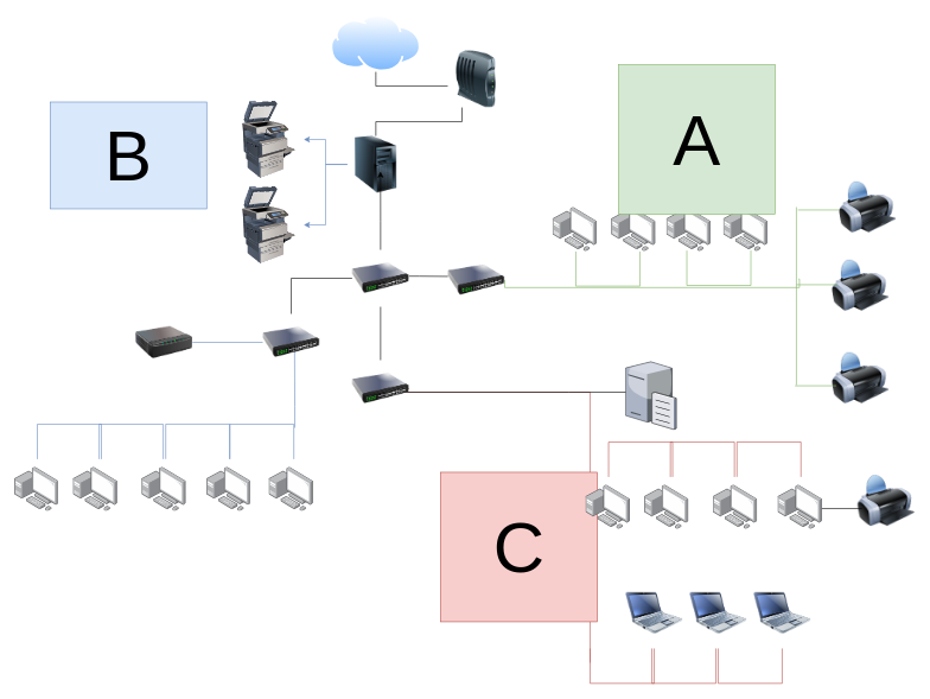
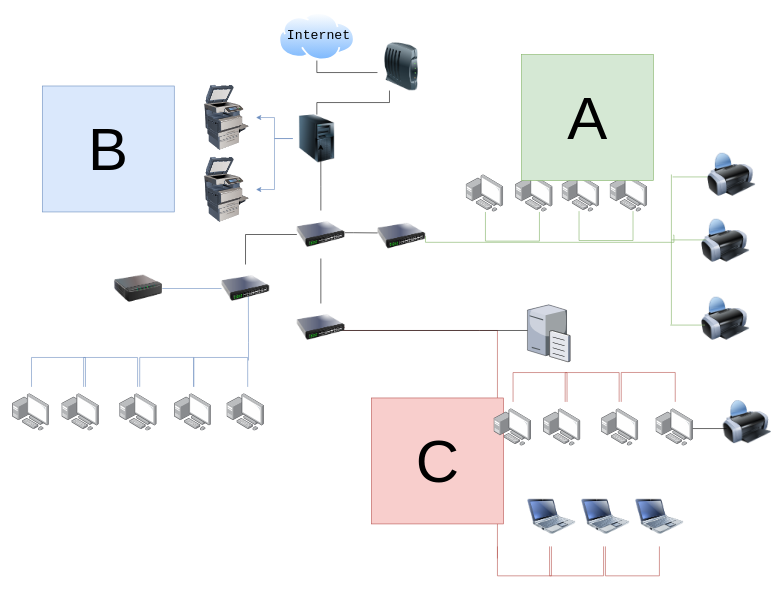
+ <mxCell id="4" value="Internet" style="text;strokeColor=none;align=center;fillColor=none;html=1;verticalAlign=middle;whiteSpace=wrap;rounded=0;fontSize=22;fontFamily=Courier New;" vertex="1" parent="1"><mxGeometry x="471.2" y="37.5" width="120" height="45" as="geometry" /></mxCell>
- <mxCell id="51" value="B" style="text;strokeColor=#6c8ebf;align=center;fillColor=#dae8fc;html=1;verticalAlign=middle;whiteSpace=wrap;rounded=0;fontSize=100;" vertex="1" parent="1"><mxGeometry x="70" y="142.4" width="220" height="150" as="geometry" /></mxCell>
+ <mxCell id="51" value="B" style="text;strokeColor=#6c8ebf;align=center;fillColor=#dae8fc;html=1;verticalAlign=middle;whiteSpace=wrap;rounded=0;fontSize=100;" vertex="1" parent="1"><mxGeometry x="70" y="142.4" width="220" height="210" as="geometry" /></mxCell>
